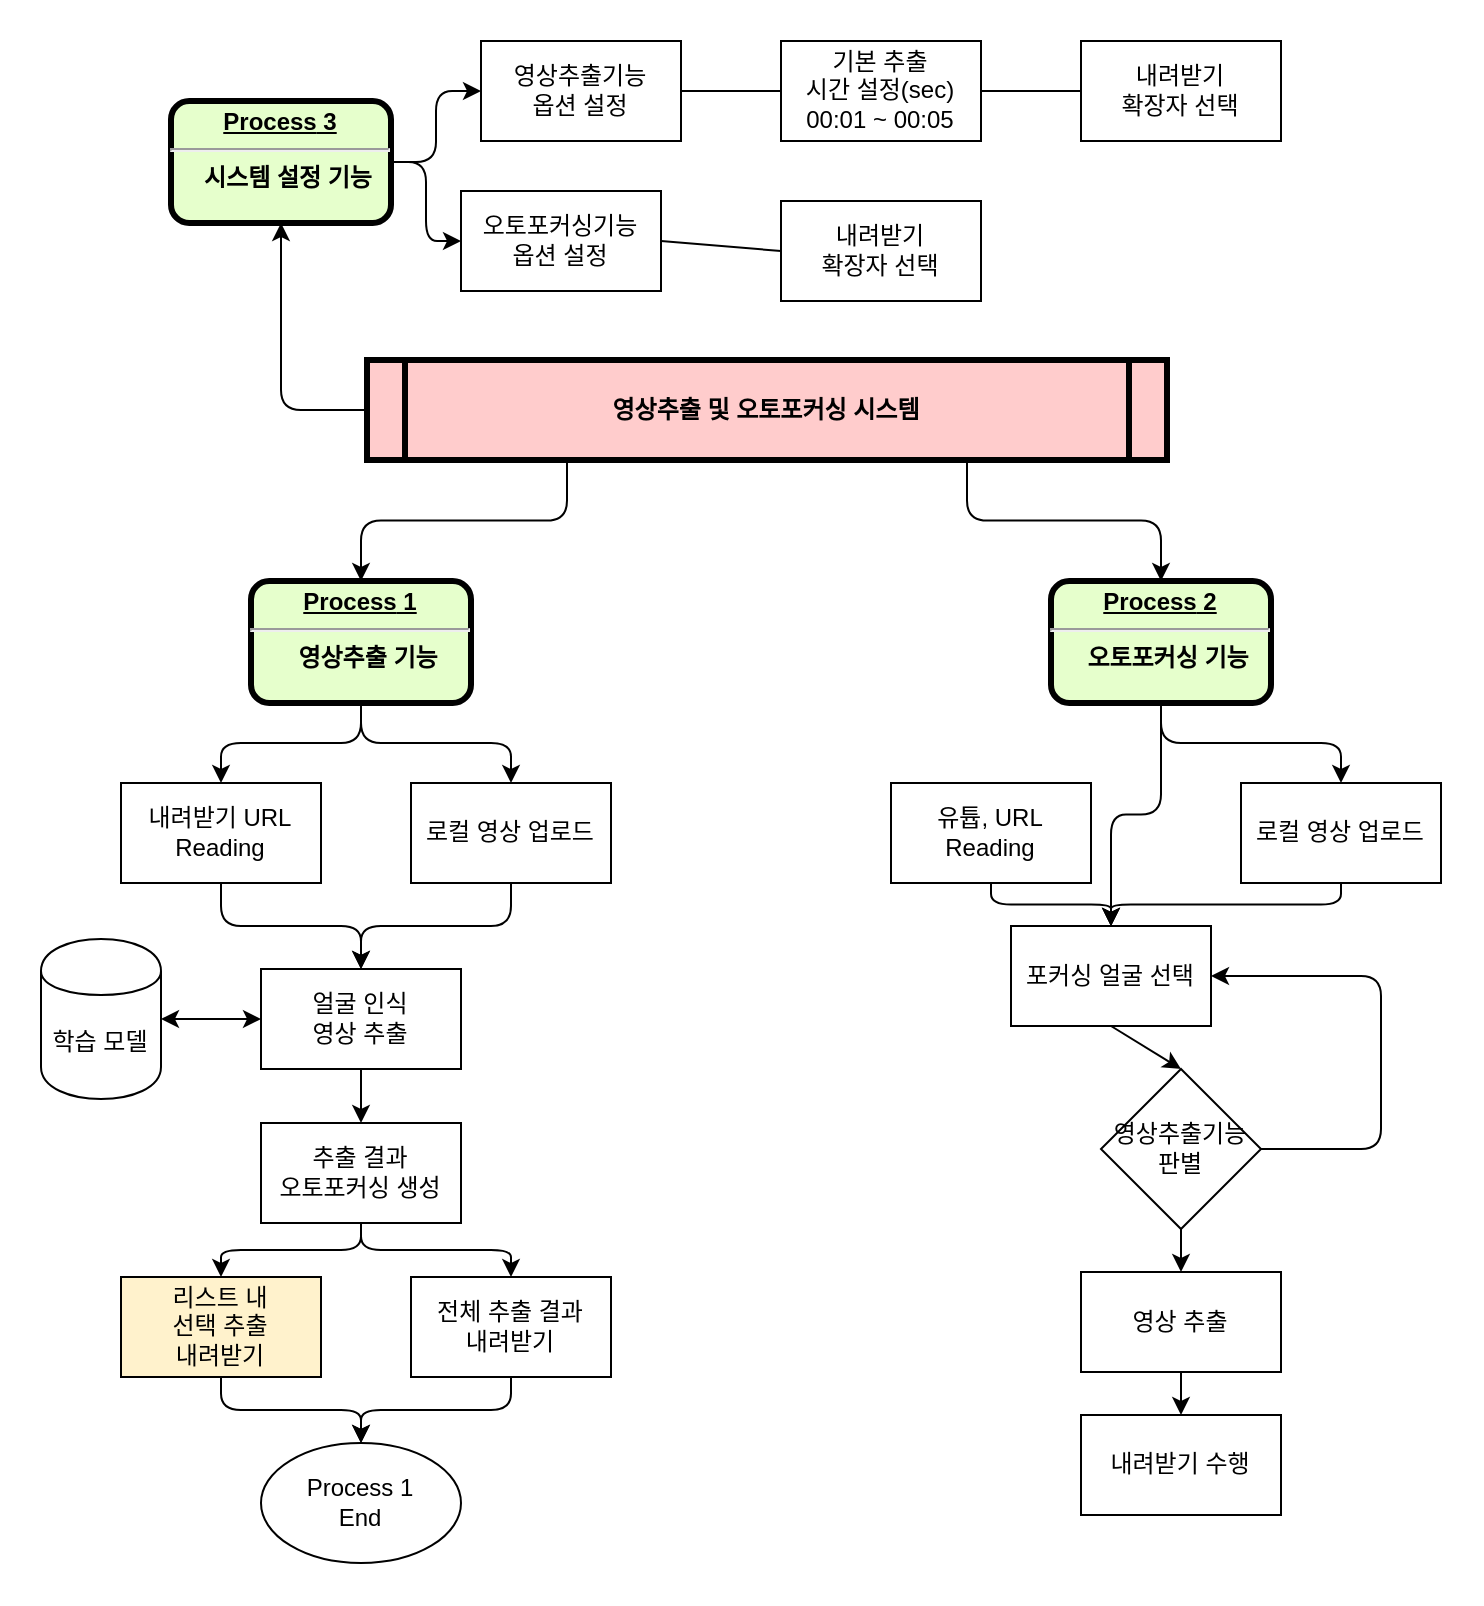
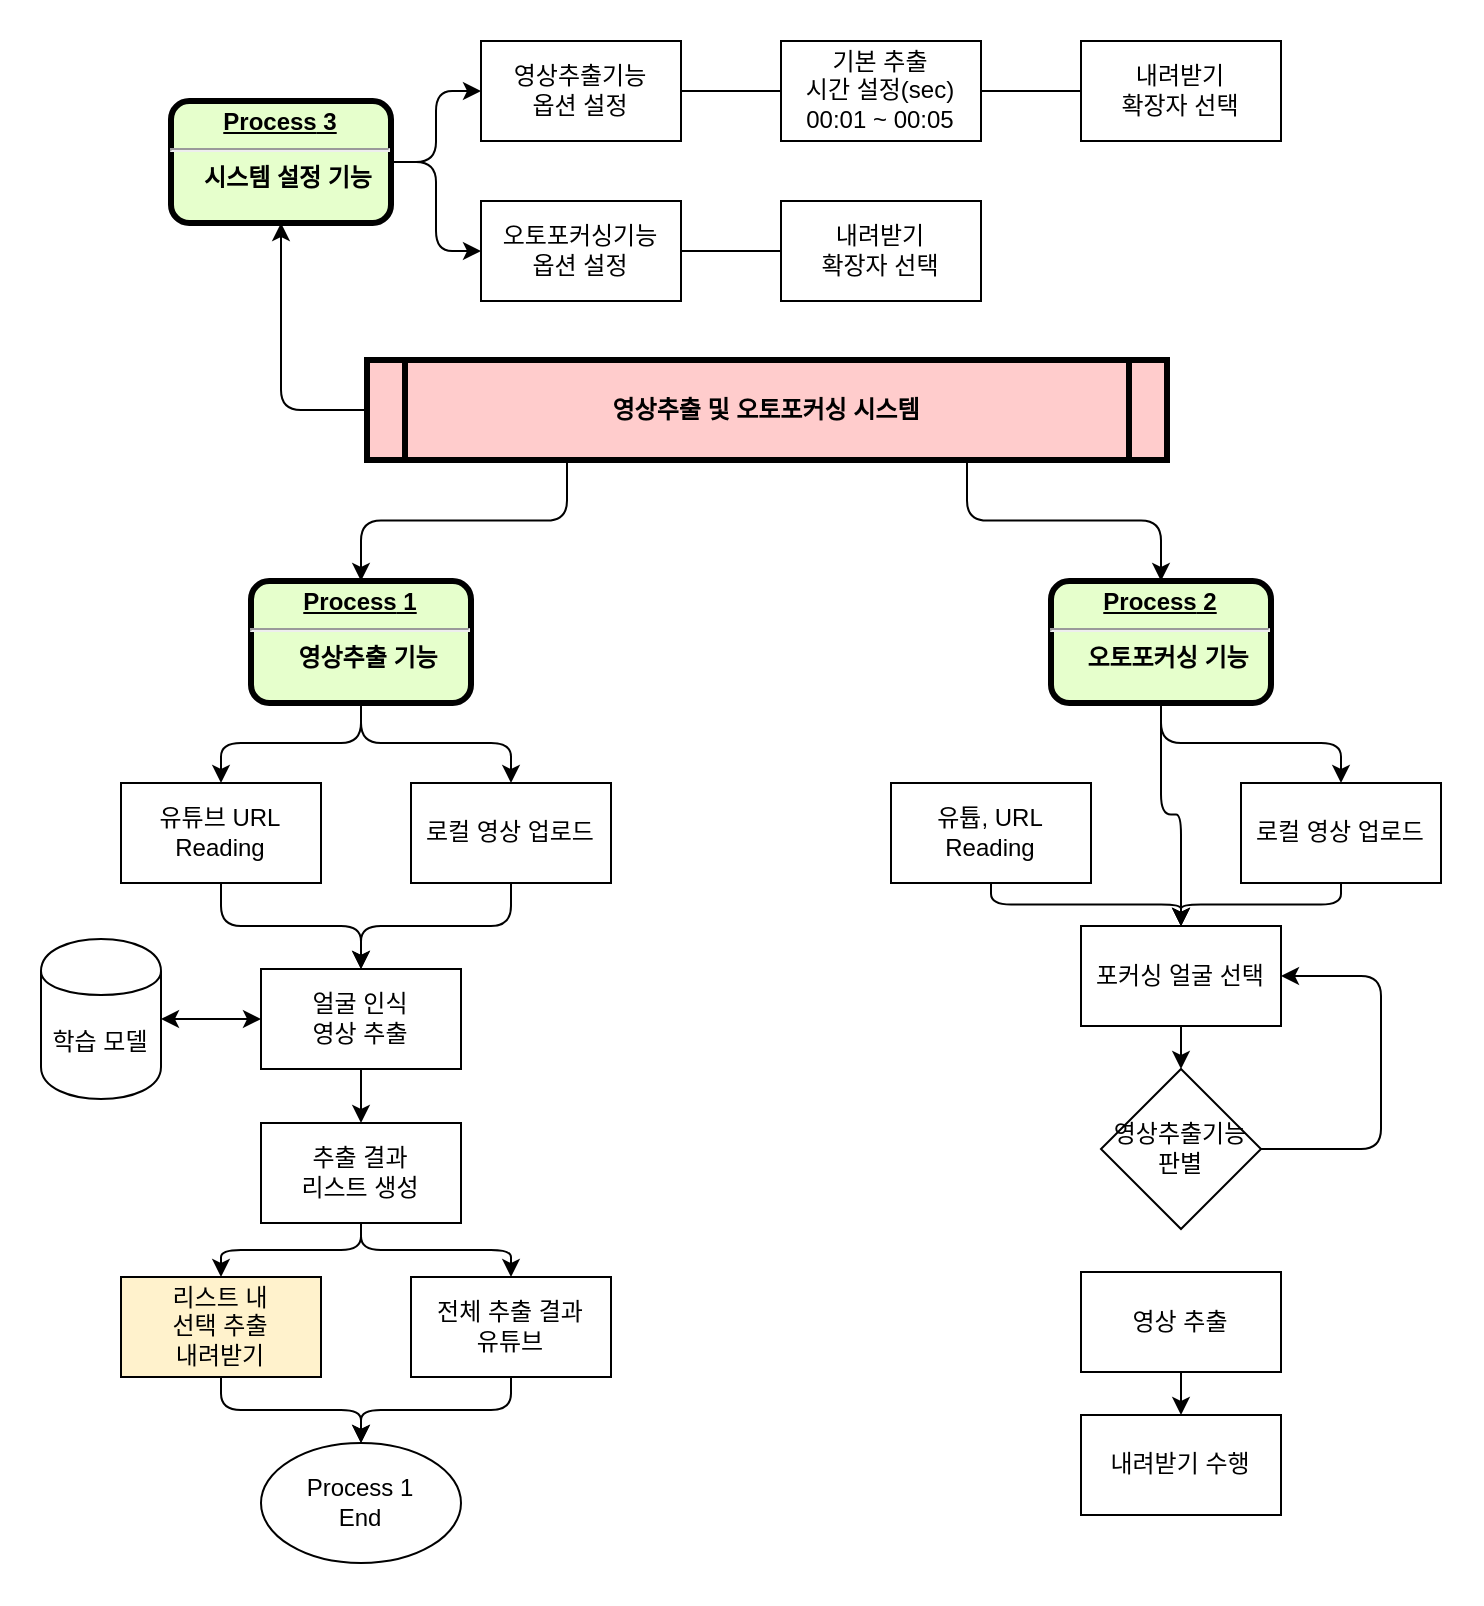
- <mxCell id="26" value="오토포커싱기능&lt;br&gt;옵션 설정" style="rounded=0;whiteSpace=wrap;html=1;" vertex="1" parent="1"><mxGeometry x="230" y="95" width="100" height="50" as="geometry" /></mxCell>
+ <mxCell id="26" value="오토포커싱기능&lt;br&gt;옵션 설정" style="rounded=0;whiteSpace=wrap;html=1;" vertex="1" parent="1"><mxGeometry x="240" y="100" width="100" height="50" as="geometry" /></mxCell>
- <mxCell id="7" value="내려받기 URL&lt;br&gt;Reading" style="rounded=0;whiteSpace=wrap;html=1;" vertex="1" parent="1"><mxGeometry x="60" y="391" width="100" height="50" as="geometry" /></mxCell>
+ <mxCell id="7" value="유튜브 URL&lt;br&gt;Reading" style="rounded=0;whiteSpace=wrap;html=1;" vertex="1" parent="1"><mxGeometry x="60" y="391" width="100" height="50" as="geometry" /></mxCell>
- <mxCell id="39" value="포커싱 얼굴 선택" style="rounded=0;whiteSpace=wrap;html=1;" vertex="1" parent="1"><mxGeometry x="505" y="462.5" width="100" height="50" as="geometry" /></mxCell>
+ <mxCell id="39" value="포커싱 얼굴 선택" style="rounded=0;whiteSpace=wrap;html=1;" vertex="1" parent="1"><mxGeometry x="540" y="462.5" width="100" height="50" as="geometry" /></mxCell>
- <mxCell id="15" value="추출 결과&lt;br&gt;오토포커싱 생성" style="rounded=0;whiteSpace=wrap;html=1;" vertex="1" parent="1"><mxGeometry x="130" y="561" width="100" height="50" as="geometry" /></mxCell>
+ <mxCell id="15" value="추출 결과&lt;br&gt;리스트 생성" style="rounded=0;whiteSpace=wrap;html=1;" vertex="1" parent="1"><mxGeometry x="130" y="561" width="100" height="50" as="geometry" /></mxCell>
- <mxCell id="48" value="" style="endArrow=classic;html=1;exitX=0.5;exitY=1;exitDx=0;exitDy=0;entryX=0.5;entryY=0;entryDx=0;entryDy=0;" edge="1" parent="1" source="40" target="41"><mxGeometry width="50" height="50" relative="1" as="geometry"><mxPoint x="600" y="522.5" as="sourcePoint" /><mxPoint x="600" y="544" as="targetPoint" /></mxGeometry></mxCell>
- <mxCell id="16" value="전체 추출 결과&lt;br&gt;내려받기" style="rounded=0;whiteSpace=wrap;html=1;" vertex="1" parent="1"><mxGeometry x="205" y="638" width="100" height="50" as="geometry" /></mxCell>
+ <mxCell id="16" value="전체 추출 결과&lt;br&gt;유튜브" style="rounded=0;whiteSpace=wrap;html=1;" vertex="1" parent="1"><mxGeometry x="205" y="638" width="100" height="50" as="geometry" /></mxCell>
